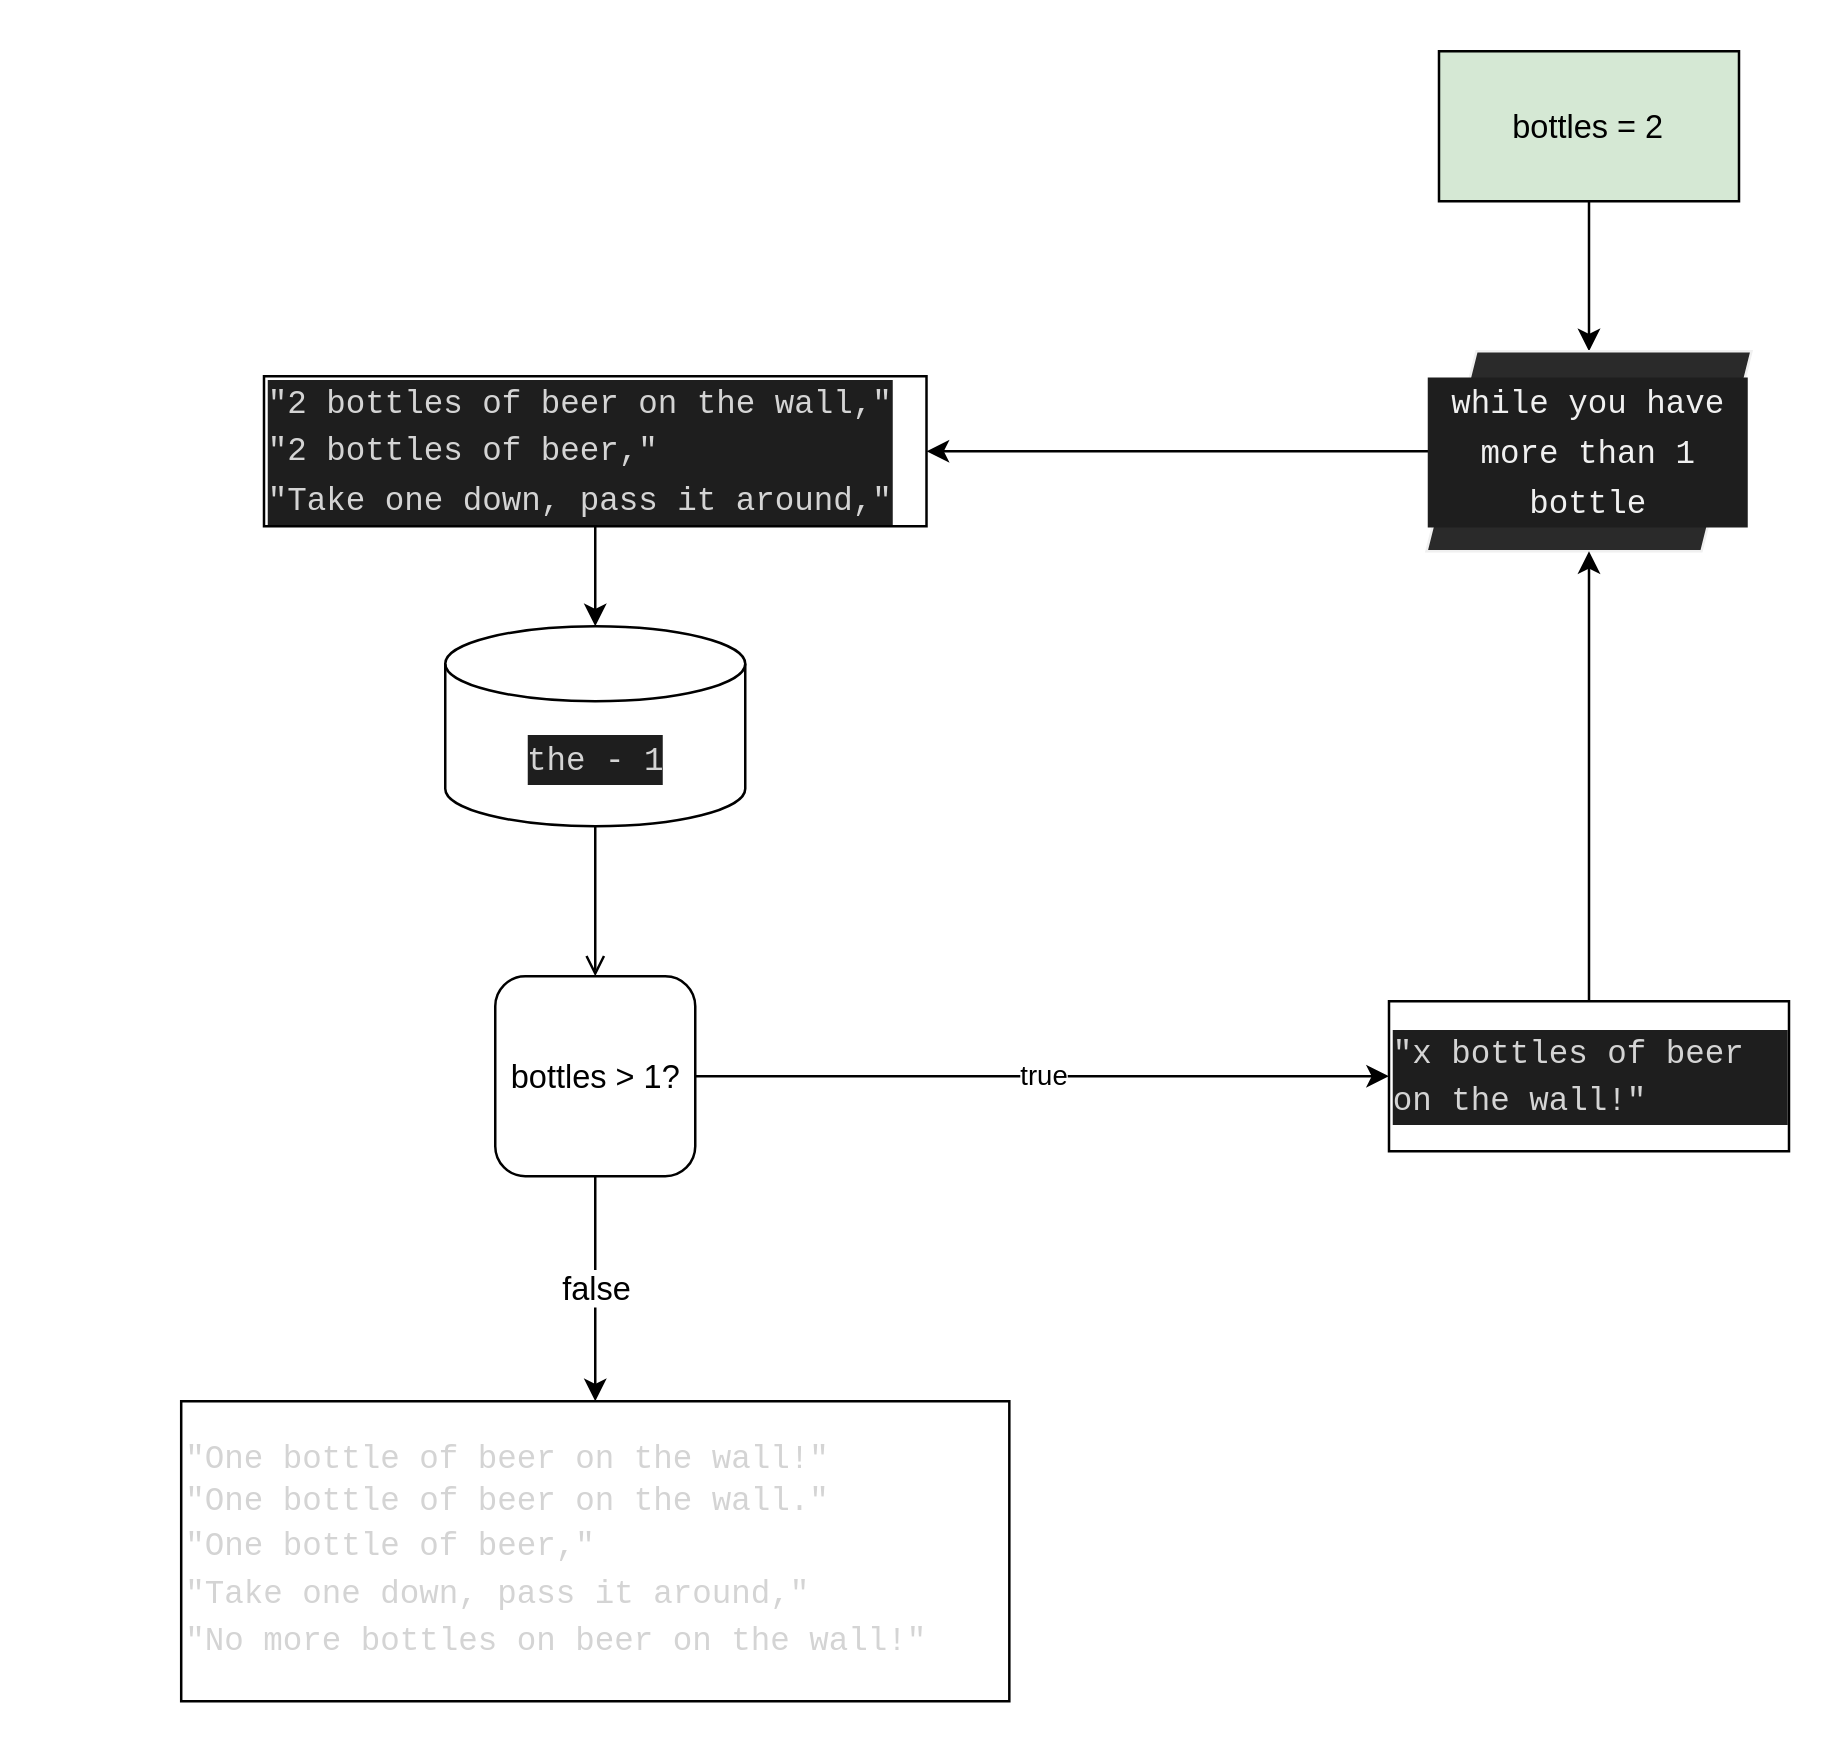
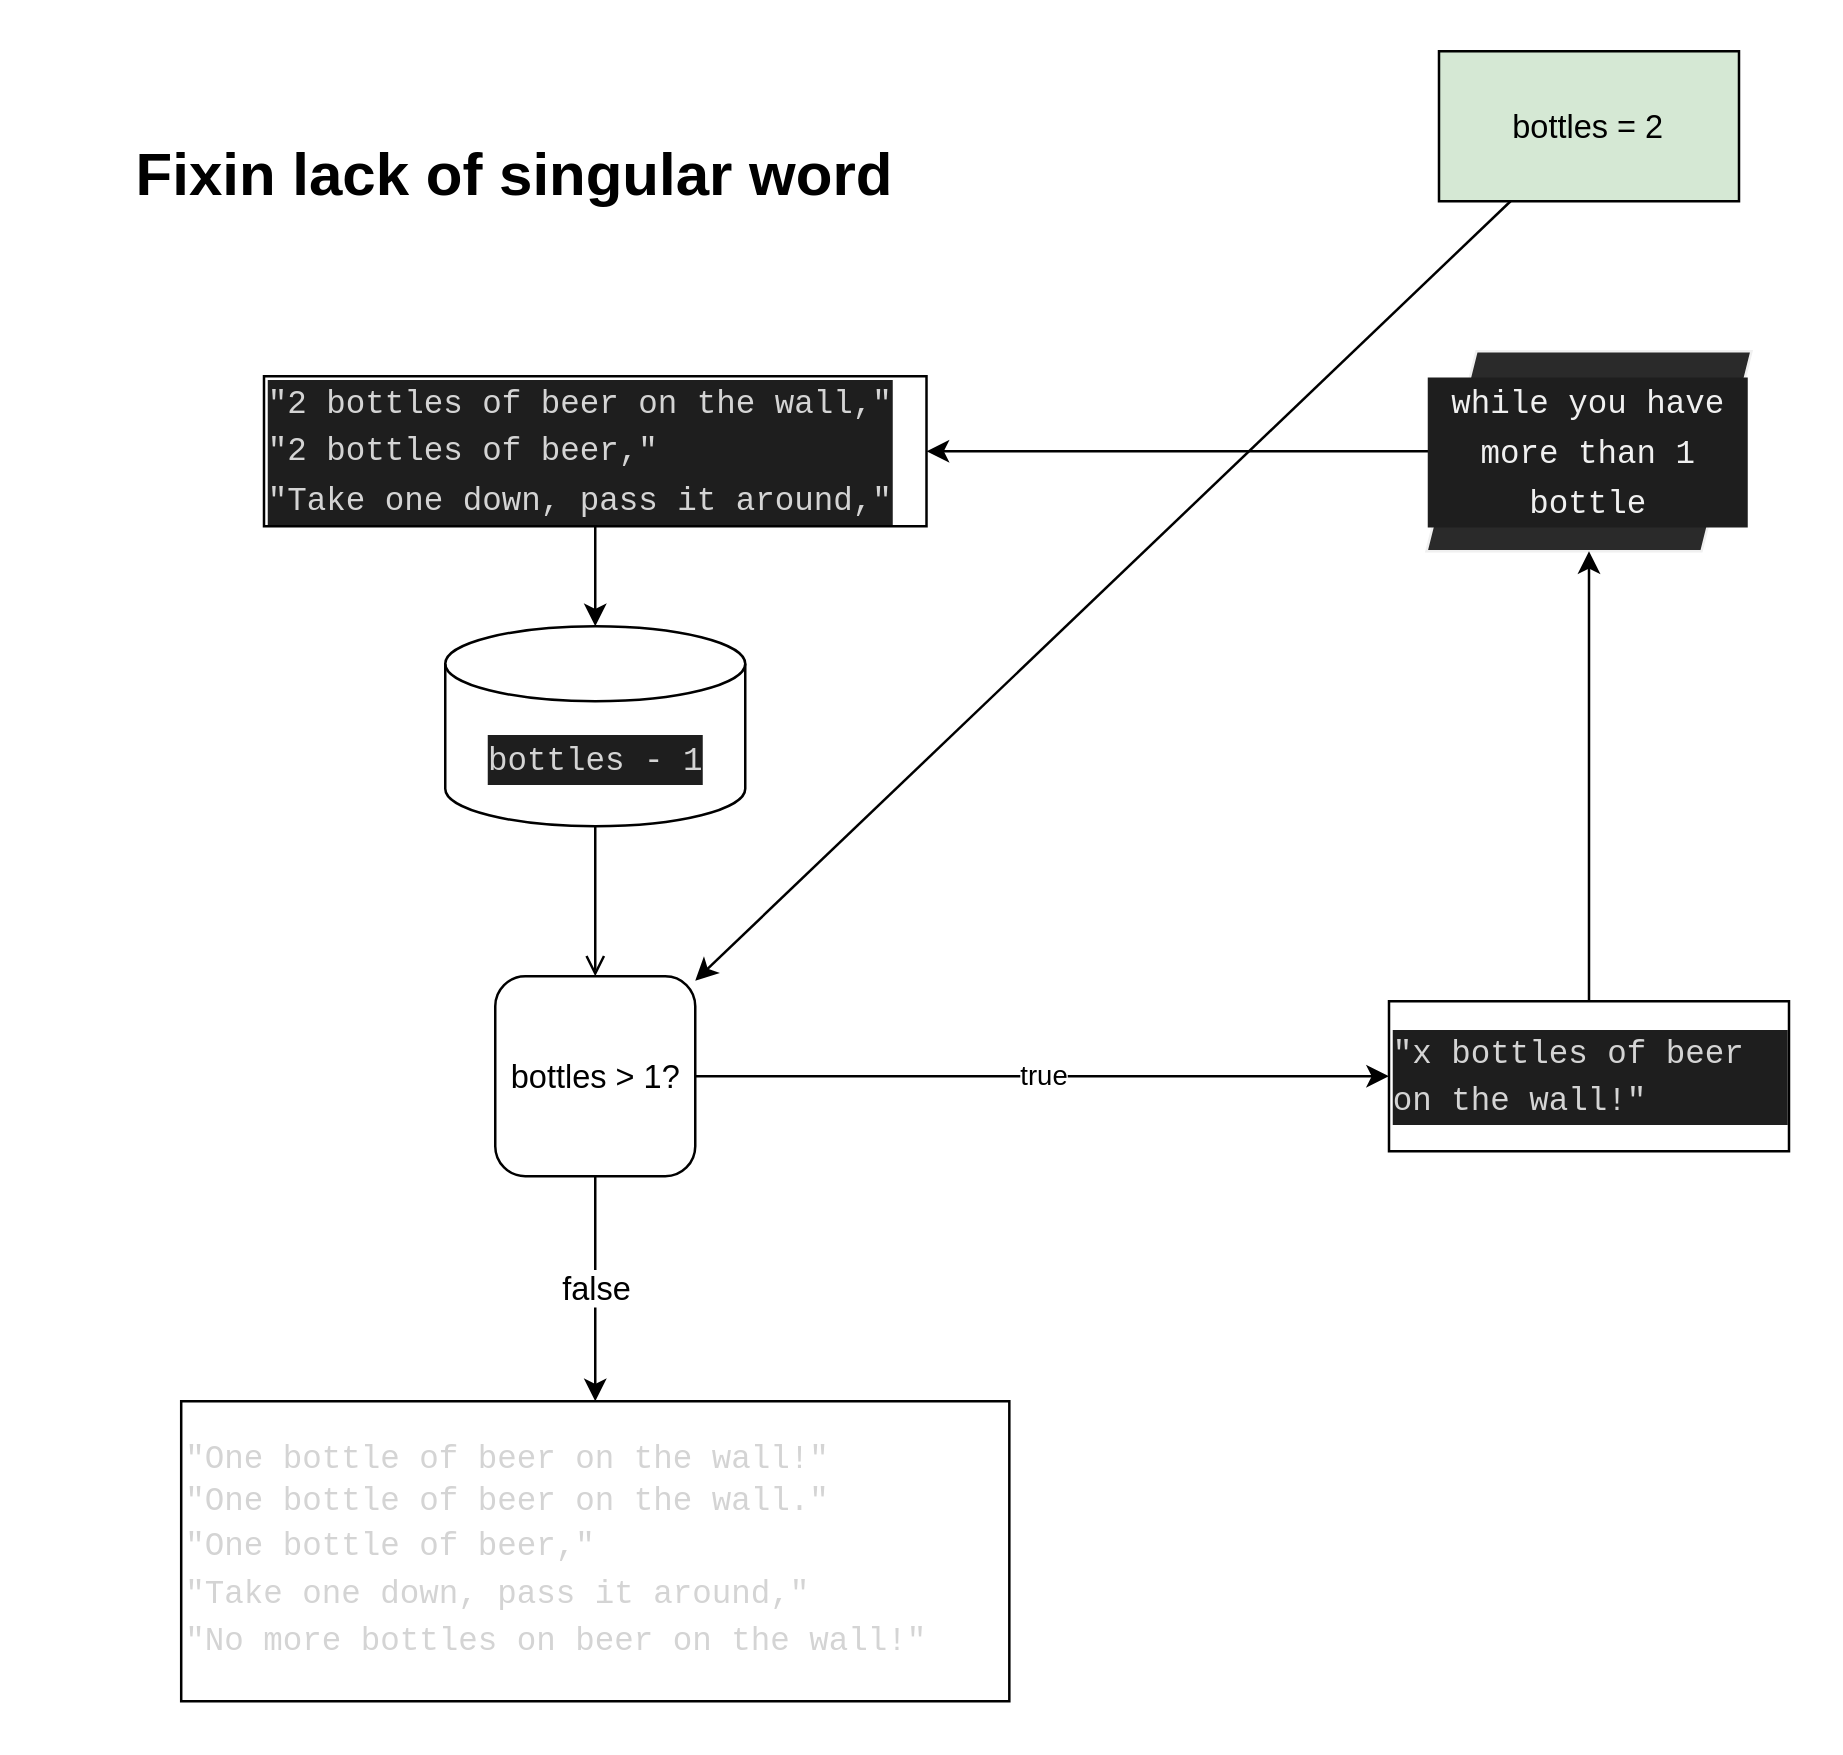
+ <mxCell id="16" value="Fixin lack of singular word" style="text;strokeColor=none;fillColor=none;html=1;fontSize=24;fontStyle=1;verticalAlign=middle;align=center;" vertex="1" parent="1"><mxGeometry x="20" y="50" width="370" height="40" as="geometry" /></mxCell>
- <mxCell id="2" value="" style="edgeStyle=none;html=1;fontSize=13;" parent="1" source="3" target="5" edge="1"><mxGeometry relative="1" as="geometry" /></mxCell>
+ <mxCell id="2" value="" style="edgeStyle=none;html=1;fontSize=13;" parent="1" source="3" target="14" edge="1"><mxGeometry relative="1" as="geometry" /></mxCell>
- <mxCell id="9" value="&lt;div style=&quot;background-color: rgb(30 , 30 , 30) ; line-height: 19px&quot;&gt;&lt;font color=&quot;#d4d4d4&quot; face=&quot;fira code, consolas, courier new, monospace, consolas, courier new, monospace&quot;&gt;the - 1&lt;/font&gt;&lt;br&gt;&lt;/div&gt;" style="shape=cylinder3;whiteSpace=wrap;html=1;boundedLbl=1;backgroundOutline=1;size=15;fontSize=13;" parent="1" vertex="1"><mxGeometry x="177.5" y="250" width="120" height="80" as="geometry" /></mxCell>
+ <mxCell id="9" value="&lt;div style=&quot;background-color: rgb(30 , 30 , 30) ; line-height: 19px&quot;&gt;&lt;font color=&quot;#d4d4d4&quot; face=&quot;fira code, consolas, courier new, monospace, consolas, courier new, monospace&quot;&gt;bottles - 1&lt;/font&gt;&lt;br&gt;&lt;/div&gt;" style="shape=cylinder3;whiteSpace=wrap;html=1;boundedLbl=1;backgroundOutline=1;size=15;fontSize=13;" parent="1" vertex="1"><mxGeometry x="177.5" y="250" width="120" height="80" as="geometry" /></mxCell>
